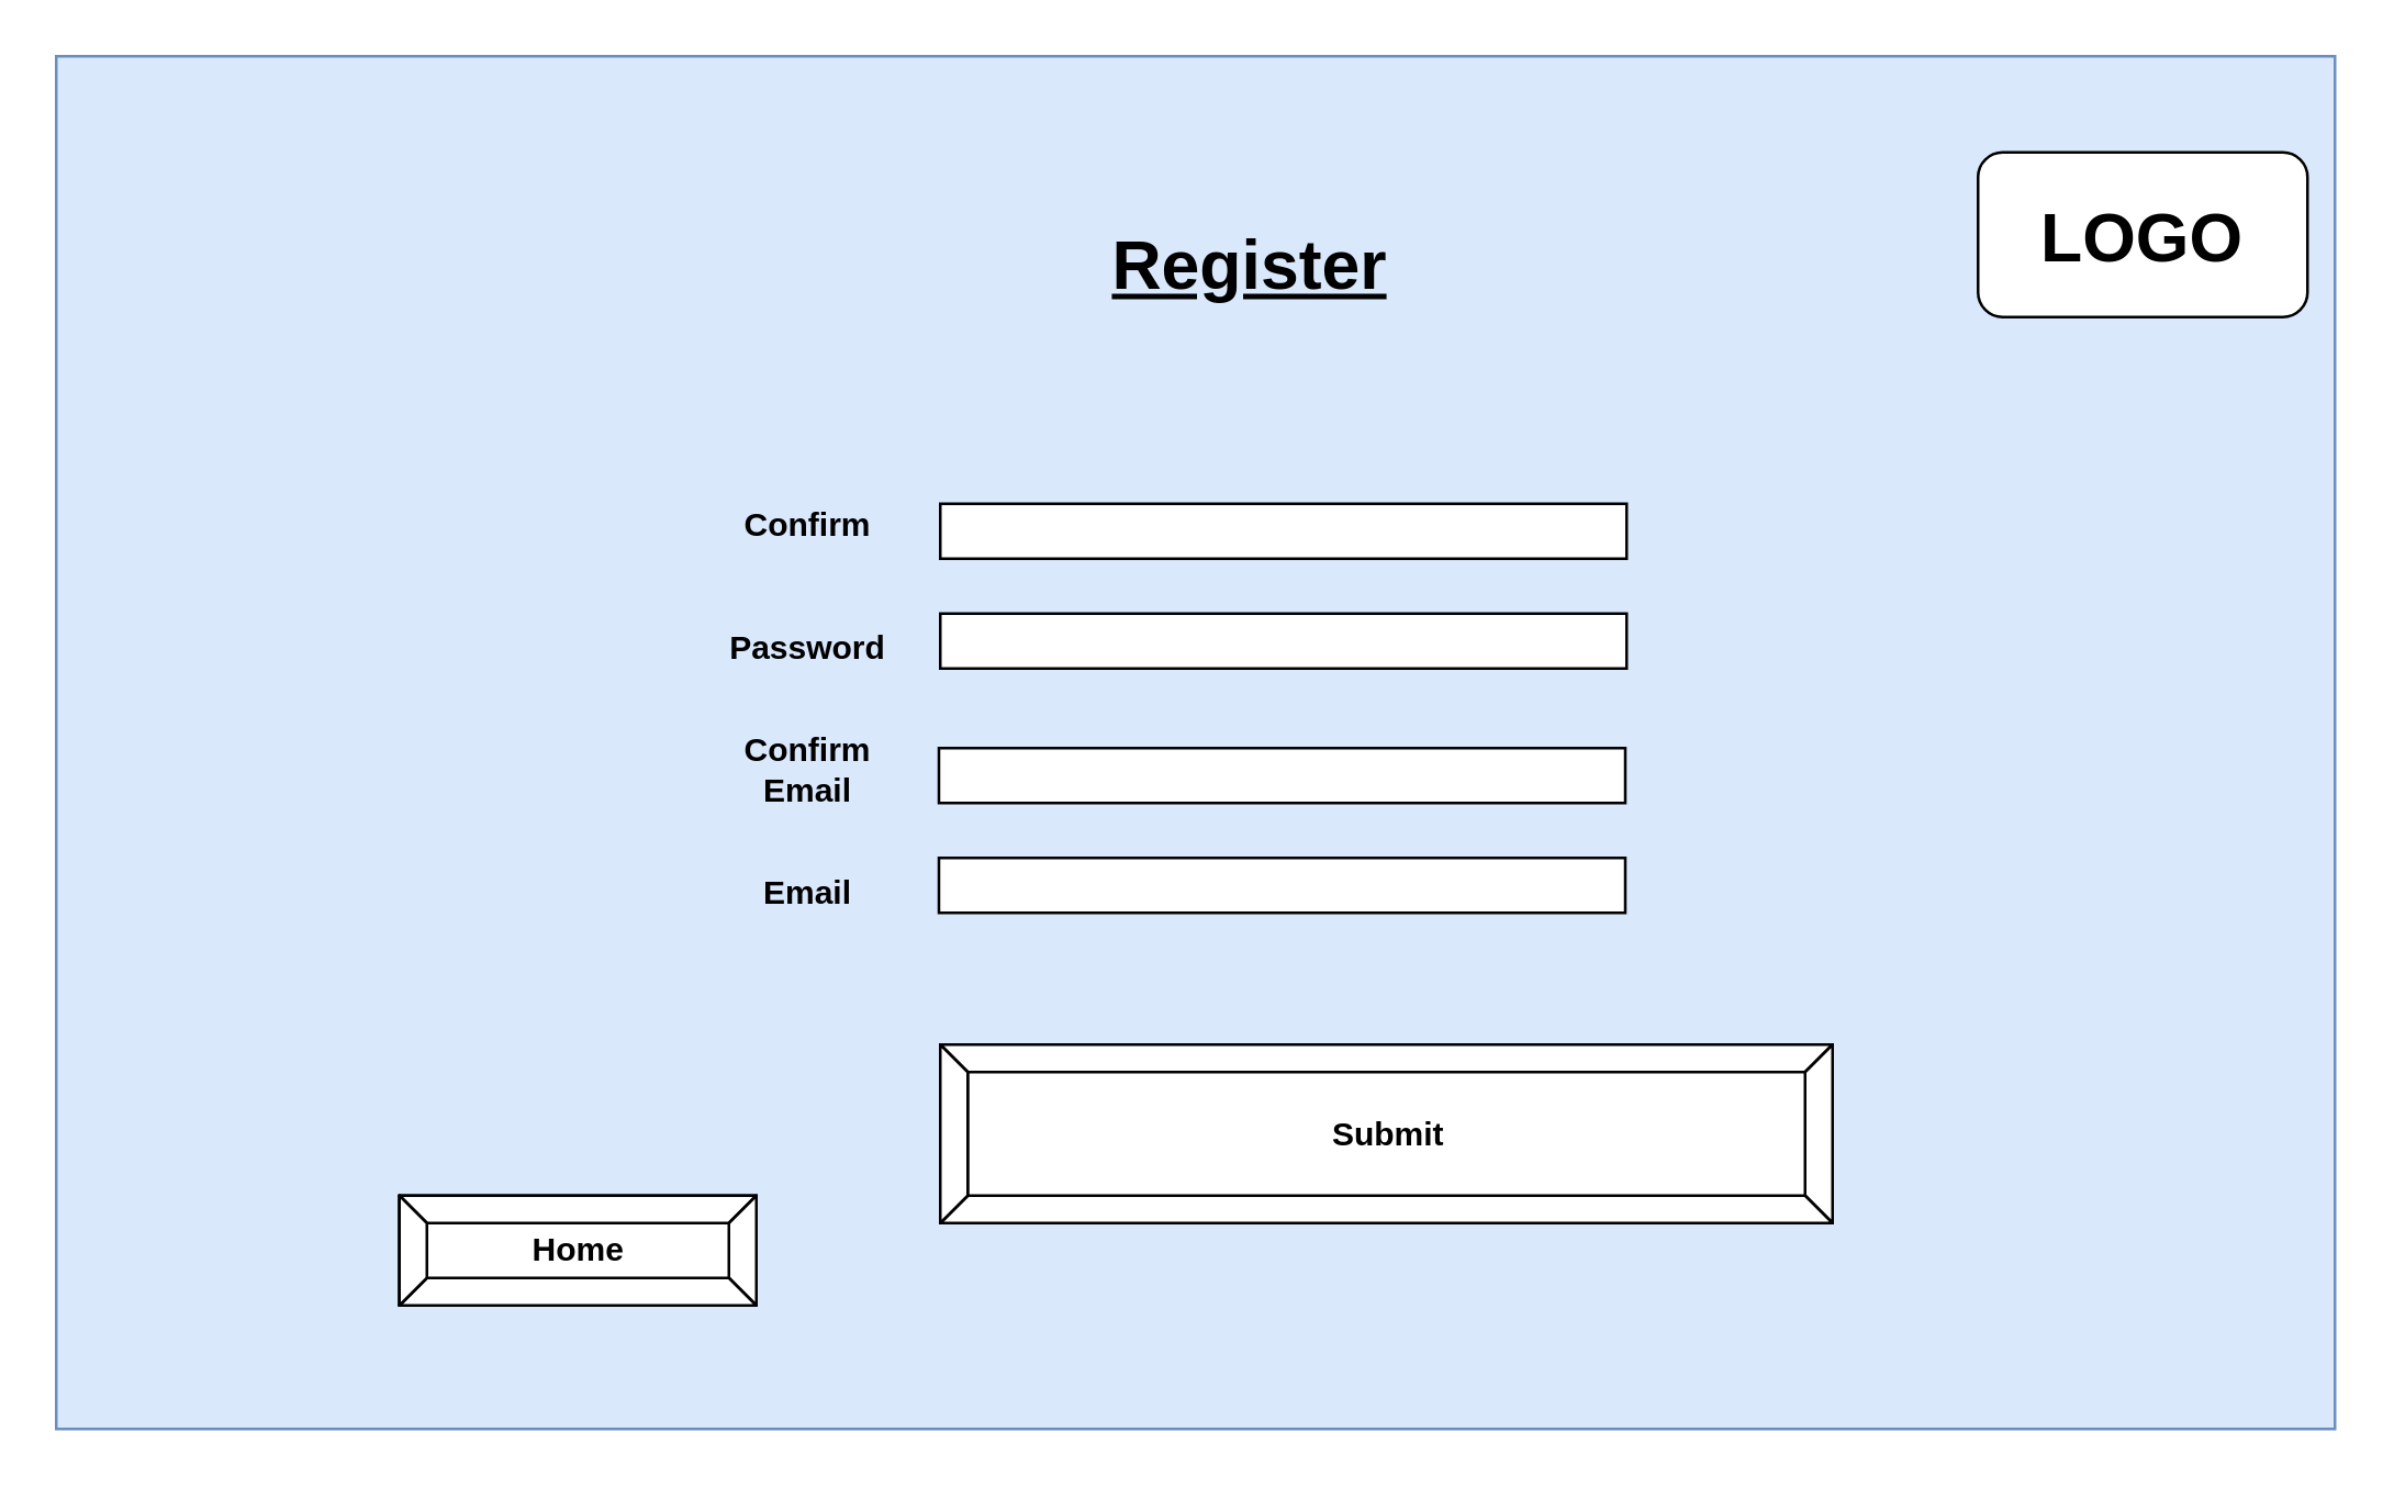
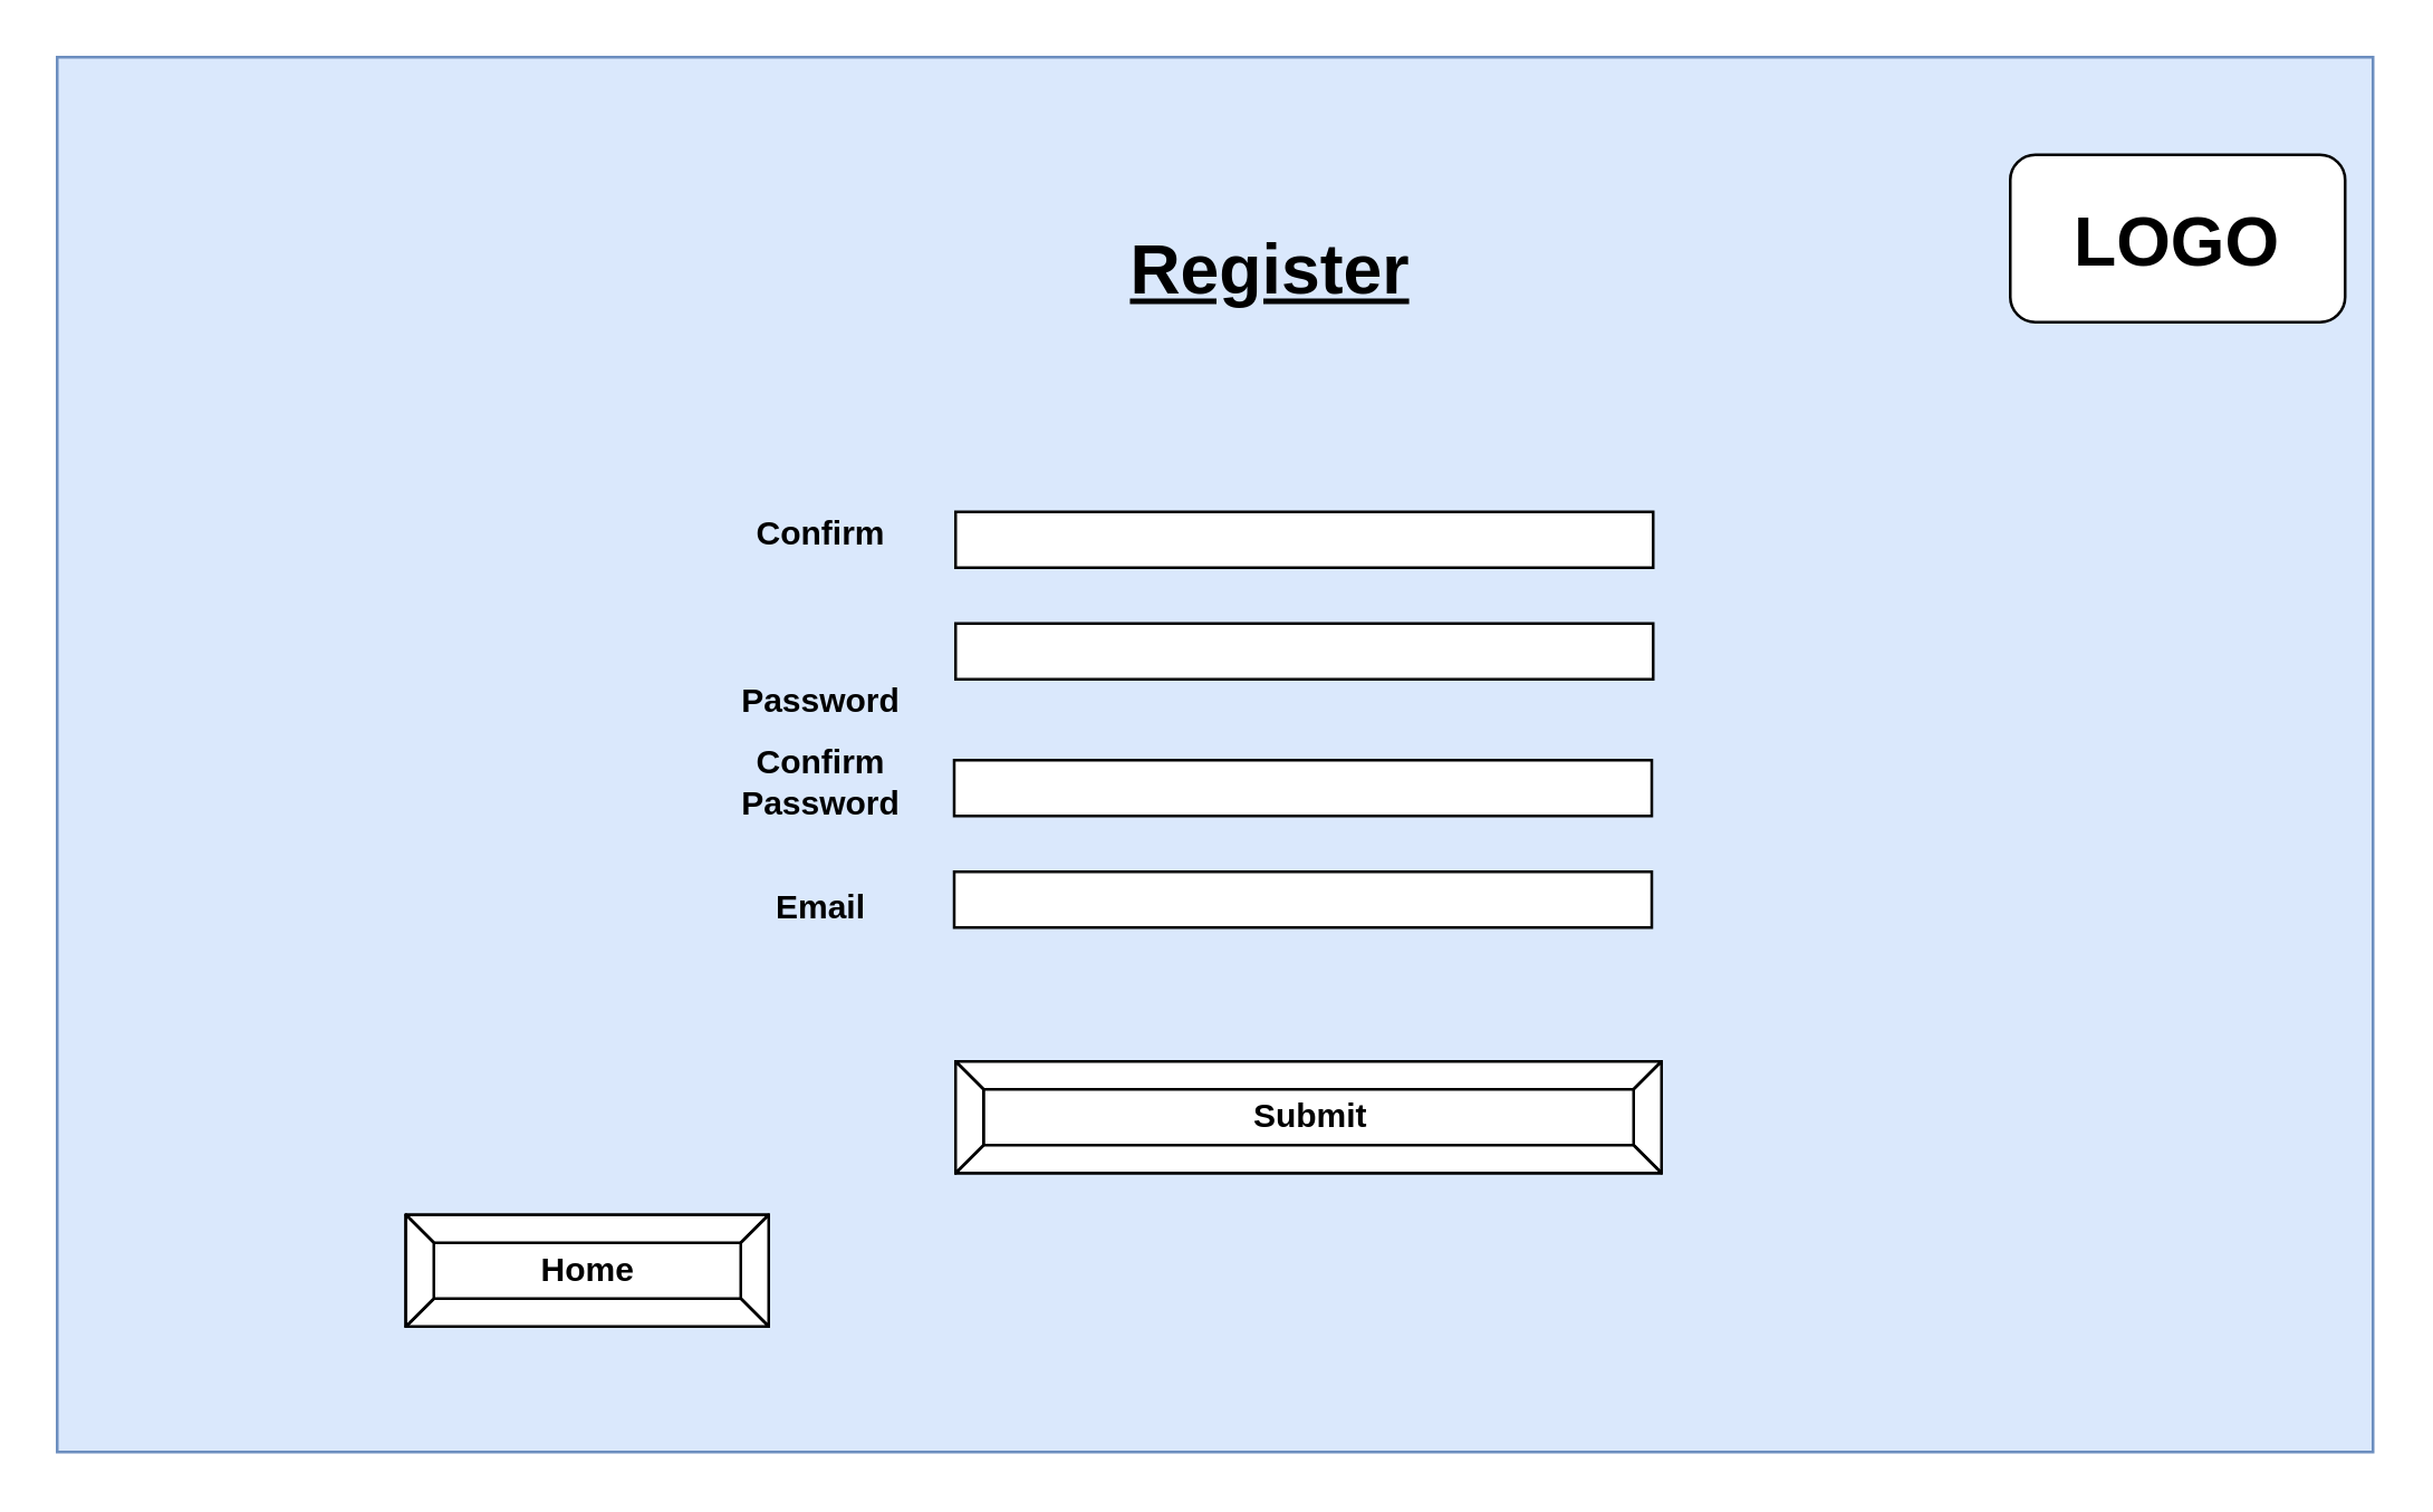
- <mxCell id="7" value="&lt;b&gt;Password&lt;/b&gt;" style="text;html=1;strokeColor=none;fillColor=none;align=center;verticalAlign=middle;whiteSpace=wrap;rounded=0;" parent="1" vertex="1"><mxGeometry x="274" y="225.5" width="40" height="20" as="geometry" /></mxCell>
+ <mxCell id="7" value="&lt;b&gt;Password&lt;/b&gt;" style="text;html=1;strokeColor=none;fillColor=none;align=center;verticalAlign=middle;whiteSpace=wrap;rounded=0;" parent="1" vertex="1"><mxGeometry x="274" y="240.5" width="40" height="20" as="geometry" /></mxCell>
- <mxCell id="13" value="&lt;b&gt;Confirm&lt;br&gt;Email&lt;br&gt;&lt;/b&gt;" style="text;html=1;strokeColor=none;fillColor=none;align=center;verticalAlign=middle;whiteSpace=wrap;rounded=0;" parent="1" vertex="1"><mxGeometry x="273.5" y="270" width="40" height="20" as="geometry" /></mxCell>
+ <mxCell id="13" value="&lt;b&gt;Confirm&lt;br&gt;Password&lt;br&gt;&lt;/b&gt;" style="text;html=1;strokeColor=none;fillColor=none;align=center;verticalAlign=middle;whiteSpace=wrap;rounded=0;" parent="1" vertex="1"><mxGeometry x="273.5" y="270" width="40" height="20" as="geometry" /></mxCell>
- <mxCell id="3" value="&lt;b&gt;Submit&lt;/b&gt;" style="labelPosition=center;verticalLabelPosition=middle;align=center;html=1;shape=mxgraph.basic.button;dx=10;" parent="1" vertex="1"><mxGeometry x="342" y="380" width="325" height="65" as="geometry" /></mxCell>
+ <mxCell id="3" value="&lt;b&gt;Submit&lt;/b&gt;" style="labelPosition=center;verticalLabelPosition=middle;align=center;html=1;shape=mxgraph.basic.button;dx=10;" parent="1" vertex="1"><mxGeometry x="342" y="380" width="253" height="40" as="geometry" /></mxCell>
